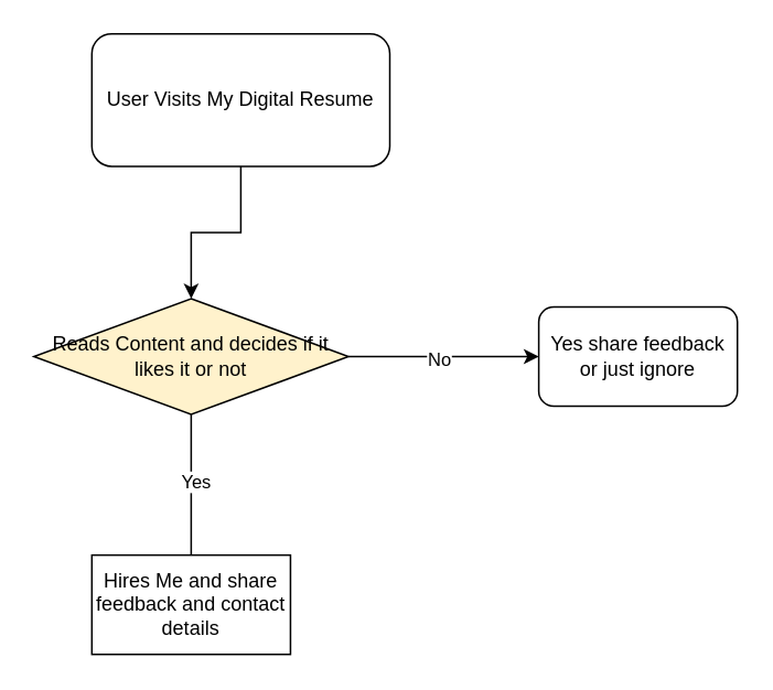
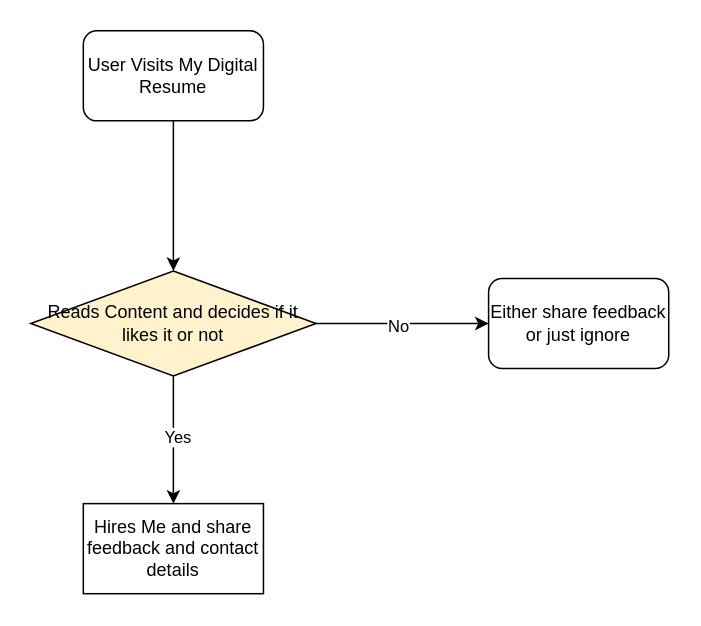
- <mxCell id="3" value="User Visits My Digital Resume" style="rounded=1;whiteSpace=wrap;html=1;" vertex="1" parent="1"><mxGeometry x="55" y="20" width="180" height="80" as="geometry" /></mxCell>
+ <mxCell id="3" value="User Visits My Digital Resume" style="rounded=1;whiteSpace=wrap;html=1;" vertex="1" parent="1"><mxGeometry x="55" y="20" width="120" height="60" as="geometry" /></mxCell>
- <mxCell id="9" value="Yes share feedback or just ignore" style="rounded=1;whiteSpace=wrap;html=1;" vertex="1" parent="1"><mxGeometry x="325" y="185" width="120" height="60" as="geometry" /></mxCell>
+ <mxCell id="9" value="Either share feedback or just ignore" style="rounded=1;whiteSpace=wrap;html=1;" vertex="1" parent="1"><mxGeometry x="325" y="185" width="120" height="60" as="geometry" /></mxCell>
- <mxCell id="6" value="" style="edgeStyle=orthogonalEdgeStyle;rounded=0;orthogonalLoop=1;jettySize=auto;html=1;endArrow=none;" edge="1" parent="1" source="8" target="10"><mxGeometry relative="1" as="geometry" /></mxCell>
+ <mxCell id="6" value="" style="edgeStyle=orthogonalEdgeStyle;rounded=0;orthogonalLoop=1;jettySize=auto;html=1;" edge="1" parent="1" source="8" target="10"><mxGeometry relative="1" as="geometry" /></mxCell>
